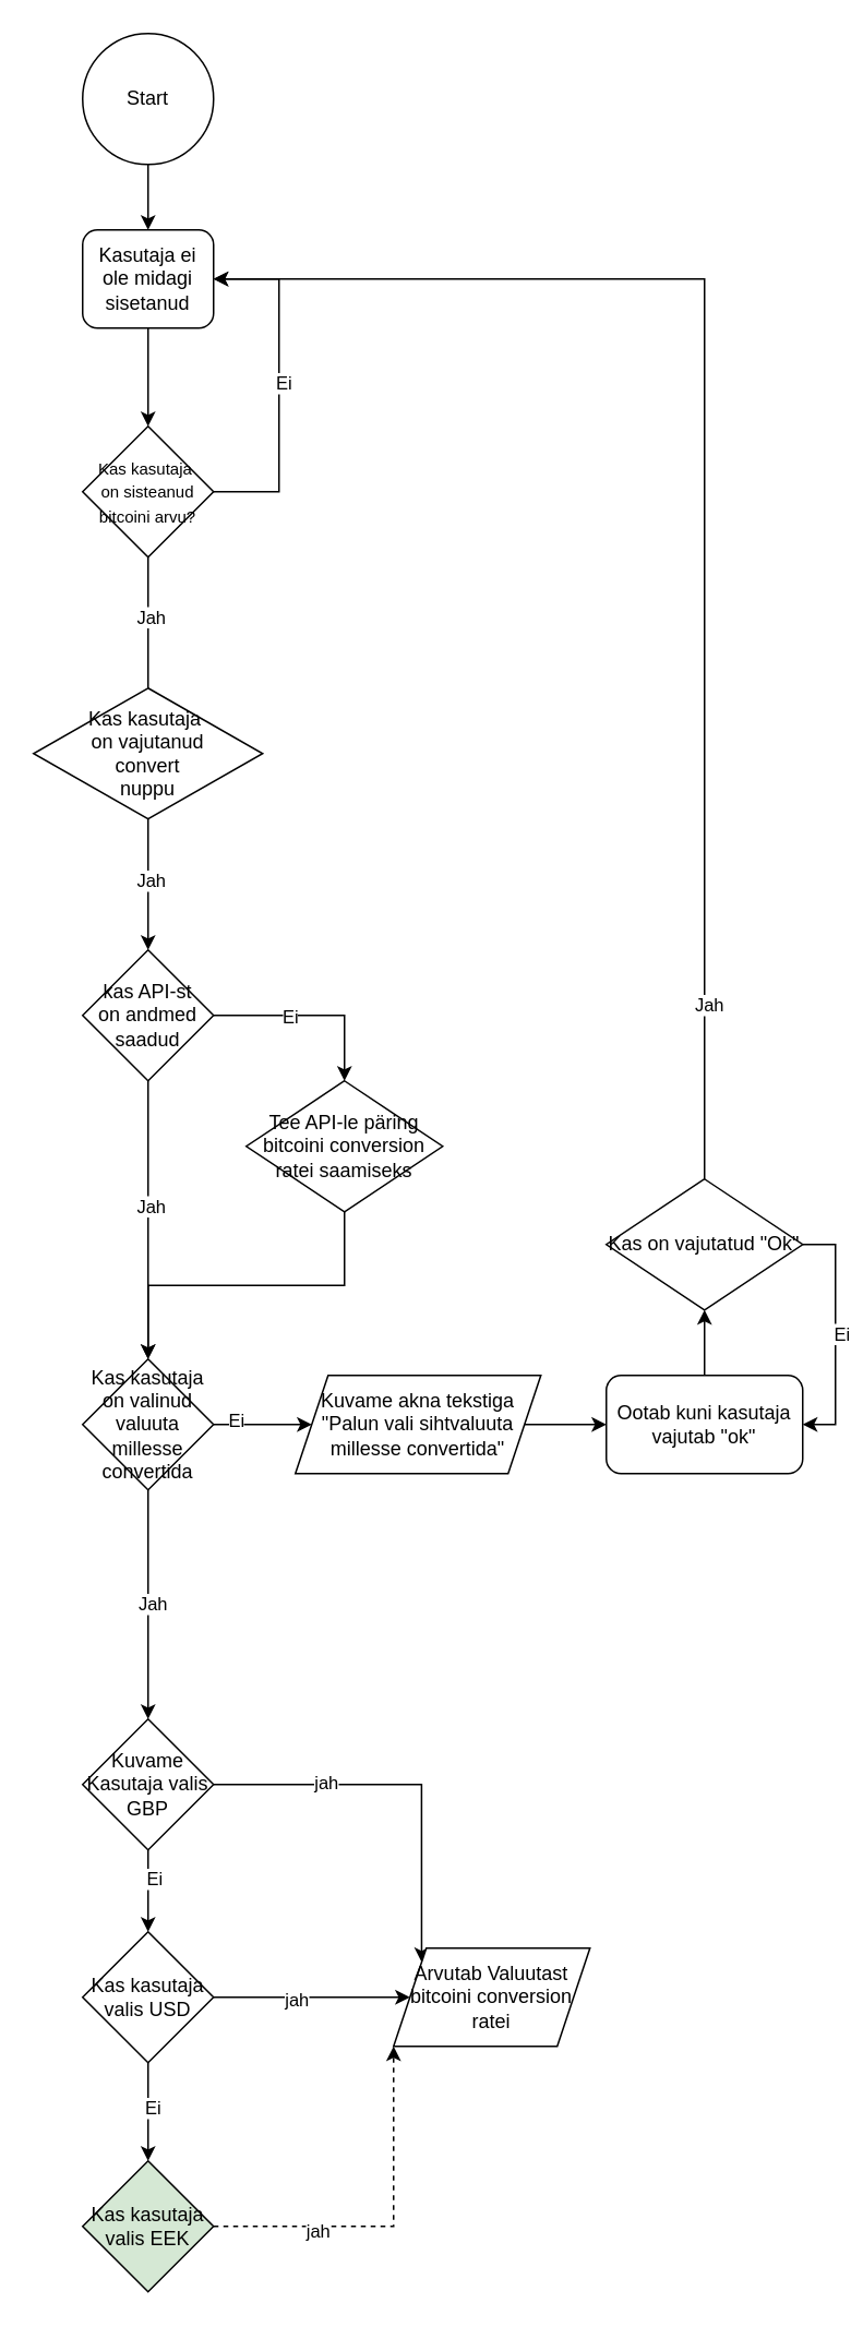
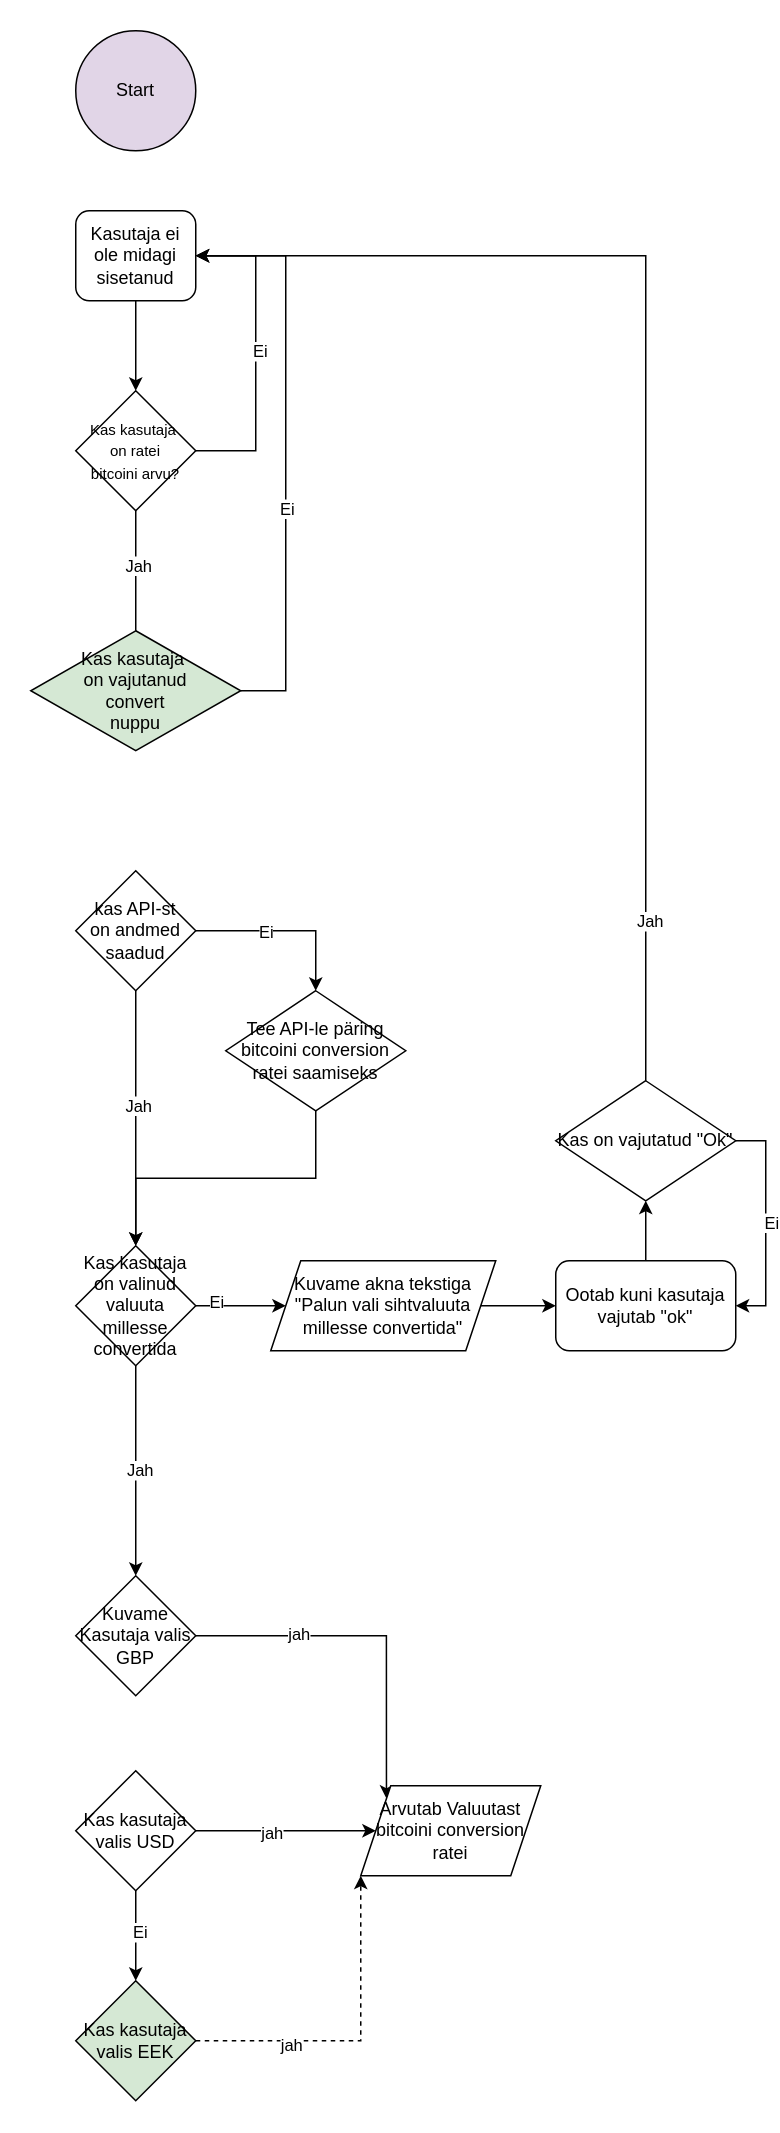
- <mxCell id="2" value="Start" style="ellipse;whiteSpace=wrap;html=1;" vertex="1" parent="1"><mxGeometry x="50" y="20" width="80" height="80" as="geometry" /></mxCell>
+ <mxCell id="2" value="Start" style="ellipse;whiteSpace=wrap;html=1;fillColor=#e1d5e7;" vertex="1" parent="1"><mxGeometry x="50" y="20" width="80" height="80" as="geometry" /></mxCell>
- <mxCell id="7" value="" style="endArrow=classic;html=1;rounded=0;exitX=0.5;exitY=1;exitDx=0;exitDy=0;entryX=0.5;entryY=0;entryDx=0;entryDy=0;" edge="1" parent="1" source="2" target="3"><mxGeometry width="50" height="50" relative="1" as="geometry"><mxPoint x="150" y="220" as="sourcePoint" /><mxPoint x="200" y="170" as="targetPoint" /></mxGeometry></mxCell>
- <mxCell id="6" value="&lt;font style=&quot;font-size: 10px;&quot;&gt;Kas kasutaja&amp;nbsp;&lt;/font&gt;&lt;div&gt;&lt;font style=&quot;font-size: 10px;&quot;&gt;on sisteanud&lt;/font&gt;&lt;/div&gt;&lt;div&gt;&lt;font style=&quot;font-size: 10px;&quot;&gt;bitcoini arvu?&lt;/font&gt;&lt;/div&gt;" style="rhombus;whiteSpace=wrap;html=1;" vertex="1" parent="1"><mxGeometry x="50" y="260" width="80" height="80" as="geometry" /></mxCell>
+ <mxCell id="6" value="&lt;font style=&quot;font-size: 10px;&quot;&gt;Kas kasutaja&amp;nbsp;&lt;/font&gt;&lt;div&gt;&lt;font style=&quot;font-size: 10px;&quot;&gt;on ratei&lt;/font&gt;&lt;/div&gt;&lt;div&gt;&lt;font style=&quot;font-size: 10px;&quot;&gt;bitcoini arvu?&lt;/font&gt;&lt;/div&gt;" style="rhombus;whiteSpace=wrap;html=1;" vertex="1" parent="1"><mxGeometry x="50" y="260" width="80" height="80" as="geometry" /></mxCell>
+ <mxCell id="9" style="edgeStyle=orthogonalEdgeStyle;rounded=0;orthogonalLoop=1;jettySize=auto;html=1;exitX=1;exitY=0.5;exitDx=0;exitDy=0;entryX=1;entryY=0.5;entryDx=0;entryDy=0;" edge="1" parent="1" source="11" target="3"><mxGeometry relative="1" as="geometry"><Array as="points"><mxPoint x="190" y="460" /><mxPoint x="190" y="170" /></Array></mxGeometry></mxCell>
+ <mxCell id="10" value="Ei" style="edgeLabel;html=1;align=center;verticalAlign=middle;resizable=0;points=[];" vertex="1" connectable="0" parent="9"><mxGeometry x="-0.202" relative="1" as="geometry"><mxPoint as="offset" /></mxGeometry></mxCell>
- <mxCell id="11" value="Kas kasutaja&amp;nbsp;&lt;div&gt;on vajutanud&lt;/div&gt;&lt;div&gt;convert&lt;/div&gt;&lt;div&gt;nuppu&lt;/div&gt;" style="rhombus;whiteSpace=wrap;html=1;" vertex="1" parent="1"><mxGeometry x="20" y="420" width="140" height="80" as="geometry" /></mxCell>
+ <mxCell id="11" value="Kas kasutaja&amp;nbsp;&lt;div&gt;on vajutanud&lt;/div&gt;&lt;div&gt;convert&lt;/div&gt;&lt;div&gt;nuppu&lt;/div&gt;" style="rhombus;whiteSpace=wrap;html=1;fillColor=#d5e8d4;" vertex="1" parent="1"><mxGeometry x="20" y="420" width="140" height="80" as="geometry" /></mxCell>
- <mxCell id="15" value="" style="endArrow=classic;html=1;rounded=0;exitX=0.5;exitY=1;exitDx=0;exitDy=0;entryX=0.5;entryY=0;entryDx=0;entryDy=0;" edge="1" parent="1" source="11" target="14"><mxGeometry width="50" height="50" relative="1" as="geometry"><mxPoint x="150" y="500" as="sourcePoint" /><mxPoint x="200" y="450" as="targetPoint" /></mxGeometry></mxCell>
- <mxCell id="16" value="Jah" style="edgeLabel;html=1;align=center;verticalAlign=middle;resizable=0;points=[];" vertex="1" connectable="0" parent="15"><mxGeometry x="-0.082" y="1" relative="1" as="geometry"><mxPoint as="offset" /></mxGeometry></mxCell>
- <mxCell id="37" style="edgeStyle=orthogonalEdgeStyle;rounded=0;orthogonalLoop=1;jettySize=auto;html=1;exitX=0.5;exitY=1;exitDx=0;exitDy=0;entryX=0.5;entryY=0;entryDx=0;entryDy=0;" edge="1" parent="1" source="41" target="46"><mxGeometry relative="1" as="geometry" /></mxCell>
- <mxCell id="38" value="Ei" style="edgeLabel;html=1;align=center;verticalAlign=middle;resizable=0;points=[];" vertex="1" connectable="0" parent="37"><mxGeometry x="-0.327" y="3" relative="1" as="geometry"><mxPoint as="offset" /></mxGeometry></mxCell>
